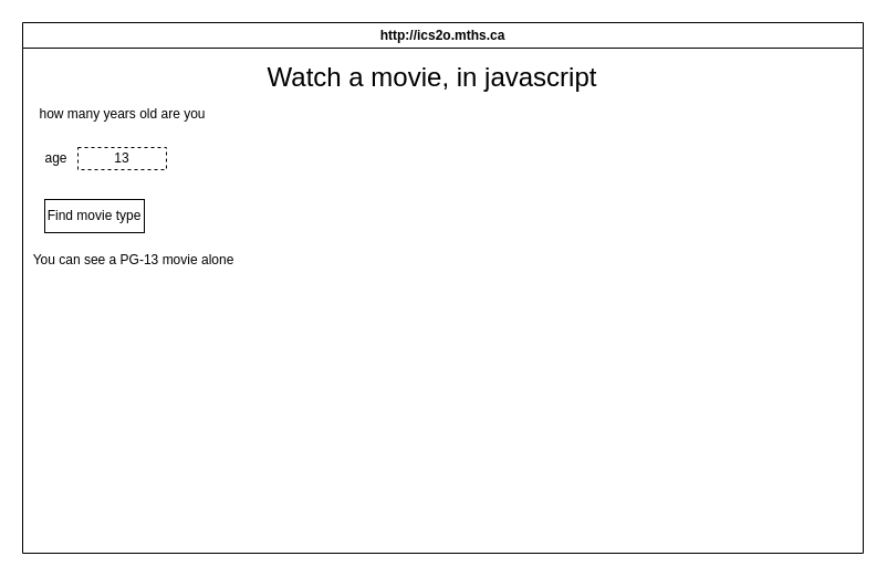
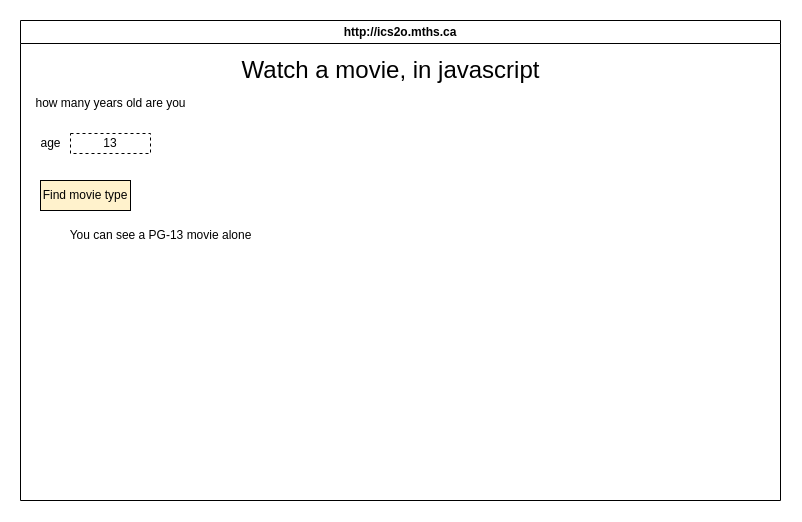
- <mxCell id="6" value="Find movie type" style="whiteSpace=wrap;html=1;" vertex="1" parent="2"><mxGeometry x="20" y="160" width="90" height="30" as="geometry" /></mxCell>
+ <mxCell id="6" value="Find movie type" style="whiteSpace=wrap;html=1;fillColor=#fff2cc;" vertex="1" parent="2"><mxGeometry x="20" y="160" width="90" height="30" as="geometry" /></mxCell>
- <mxCell id="7" value="You can see a PG-13 movie alone" style="text;html=1;align=center;verticalAlign=middle;resizable=0;points=[];autosize=1;strokeColor=none;fillColor=none;" vertex="1" parent="2"><mxGeometry y="200" width="200" height="30" as="geometry" /></mxCell>
+ <mxCell id="7" value="You can see a PG-13 movie alone" style="text;html=1;align=center;verticalAlign=middle;resizable=0;points=[];autosize=1;strokeColor=none;fillColor=none;" vertex="1" parent="2"><mxGeometry x="40" y="200" width="200" height="30" as="geometry" /></mxCell>
